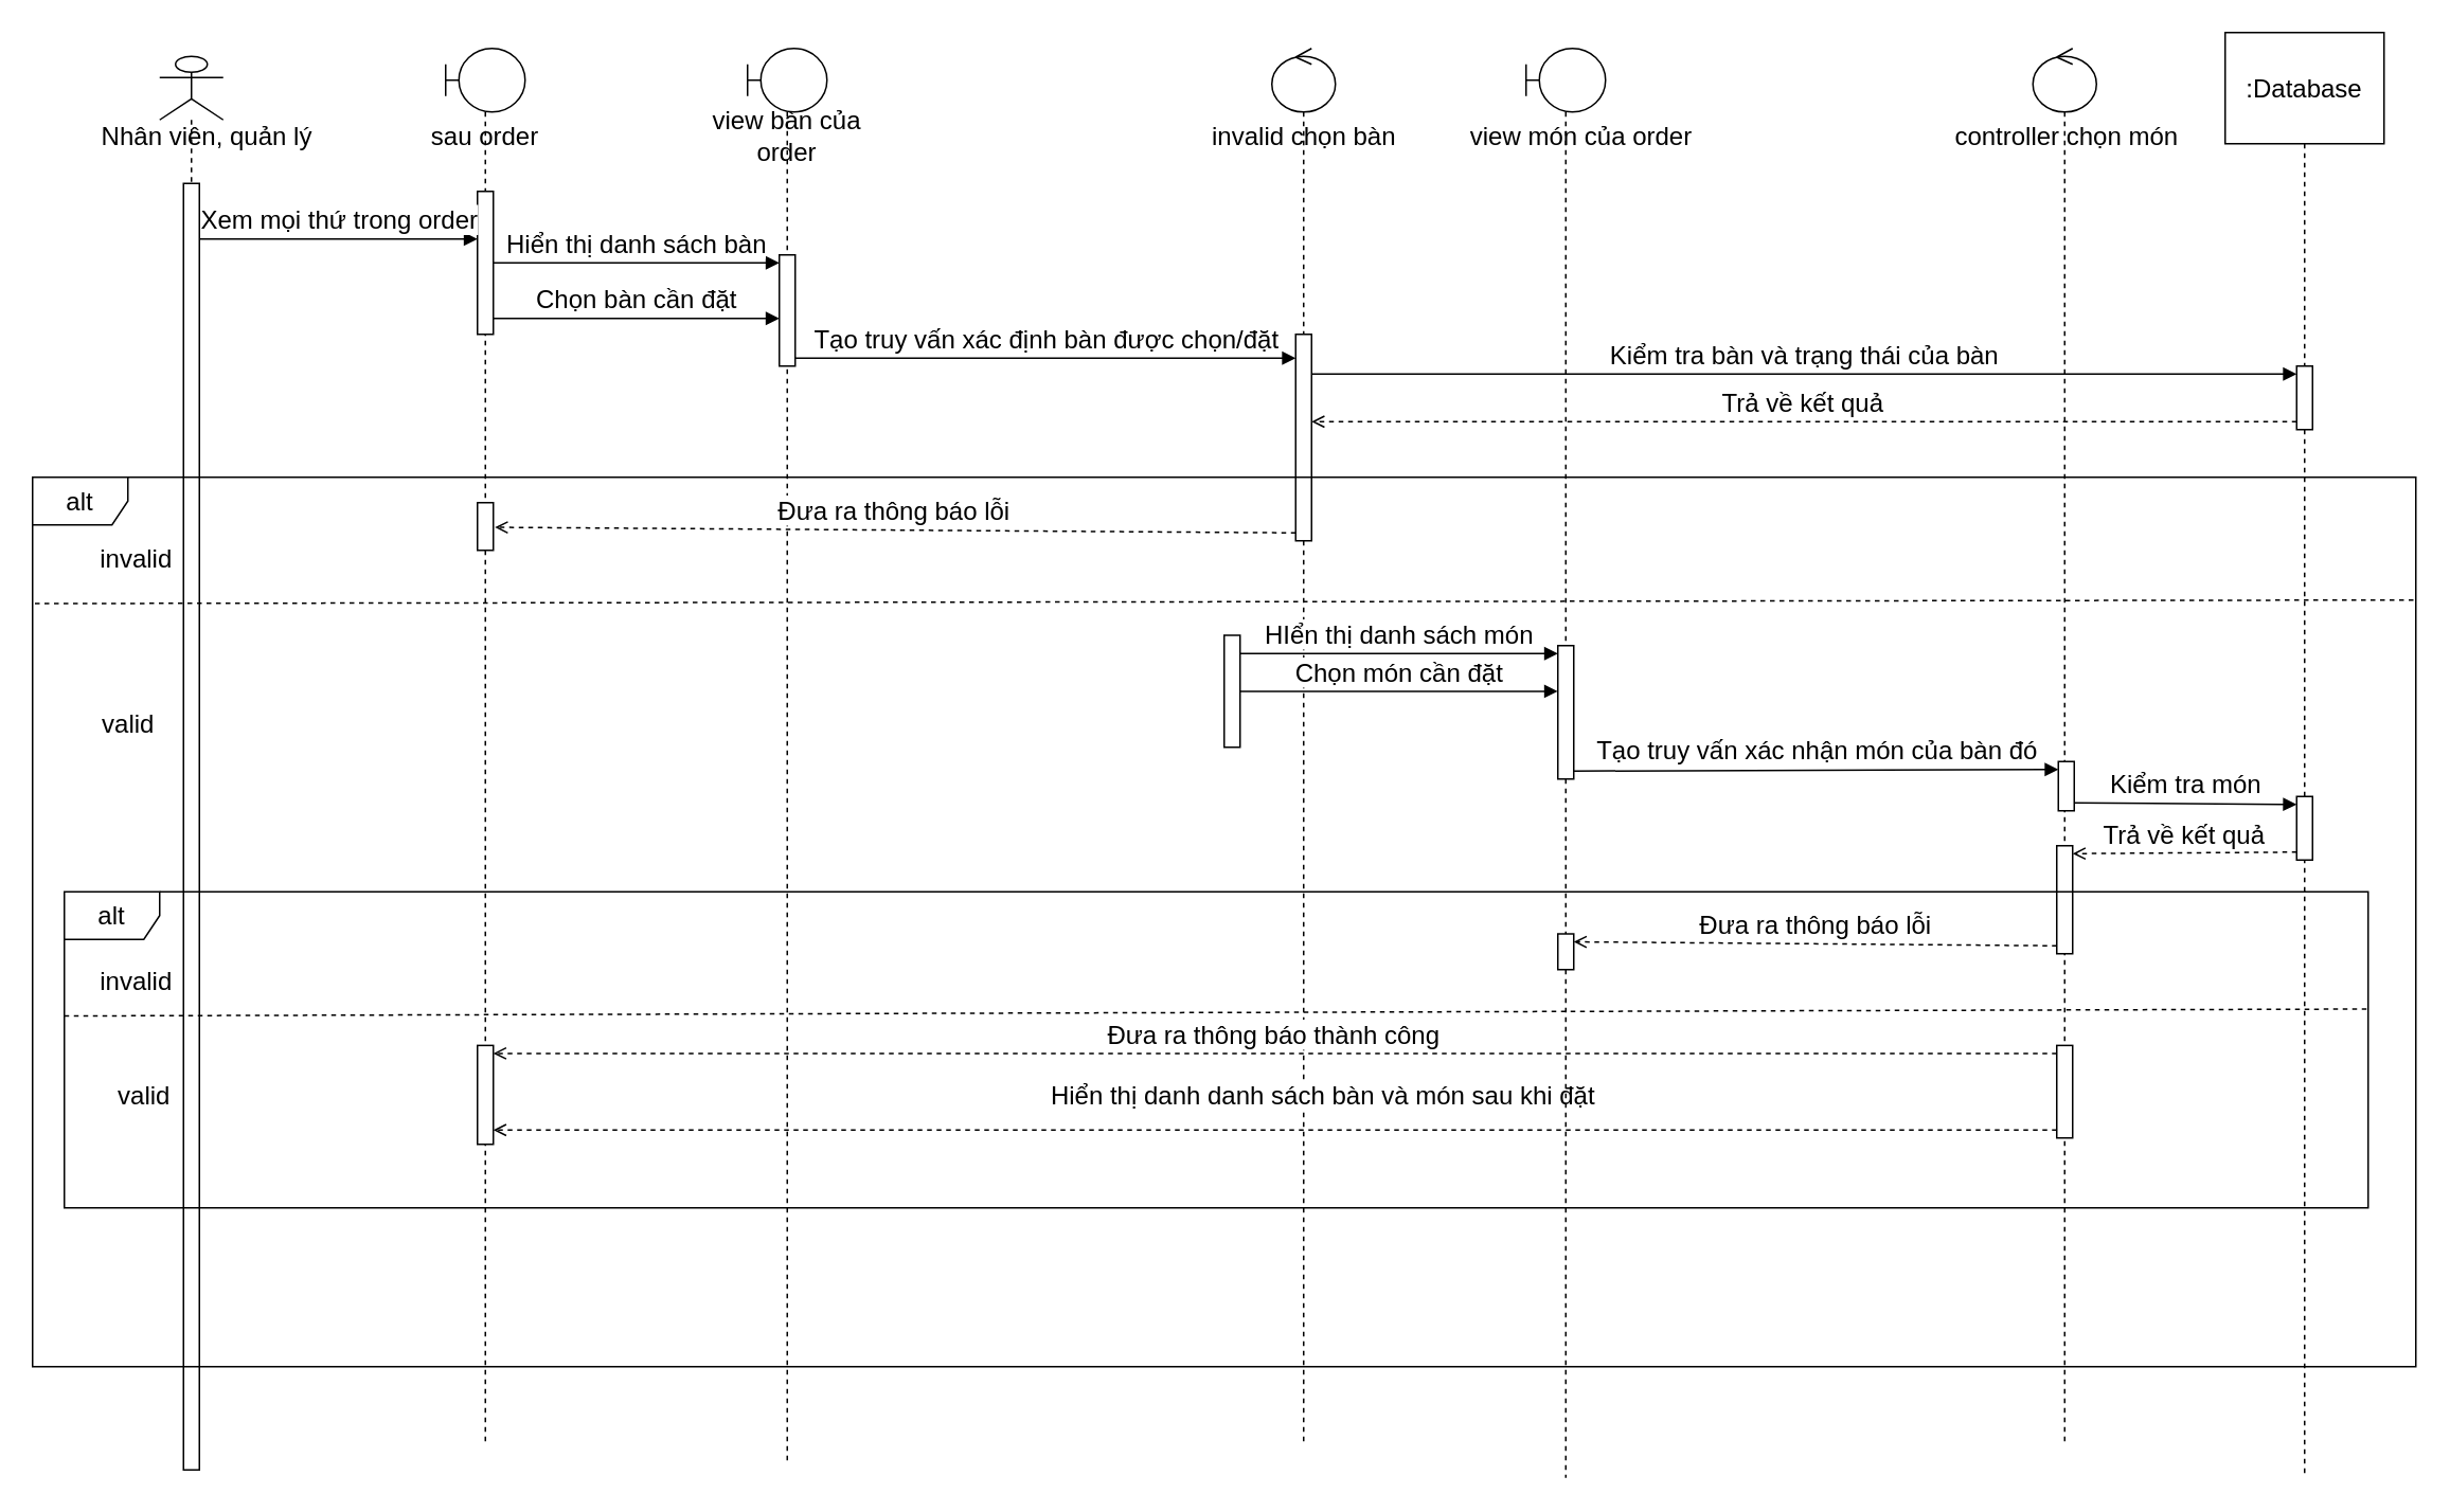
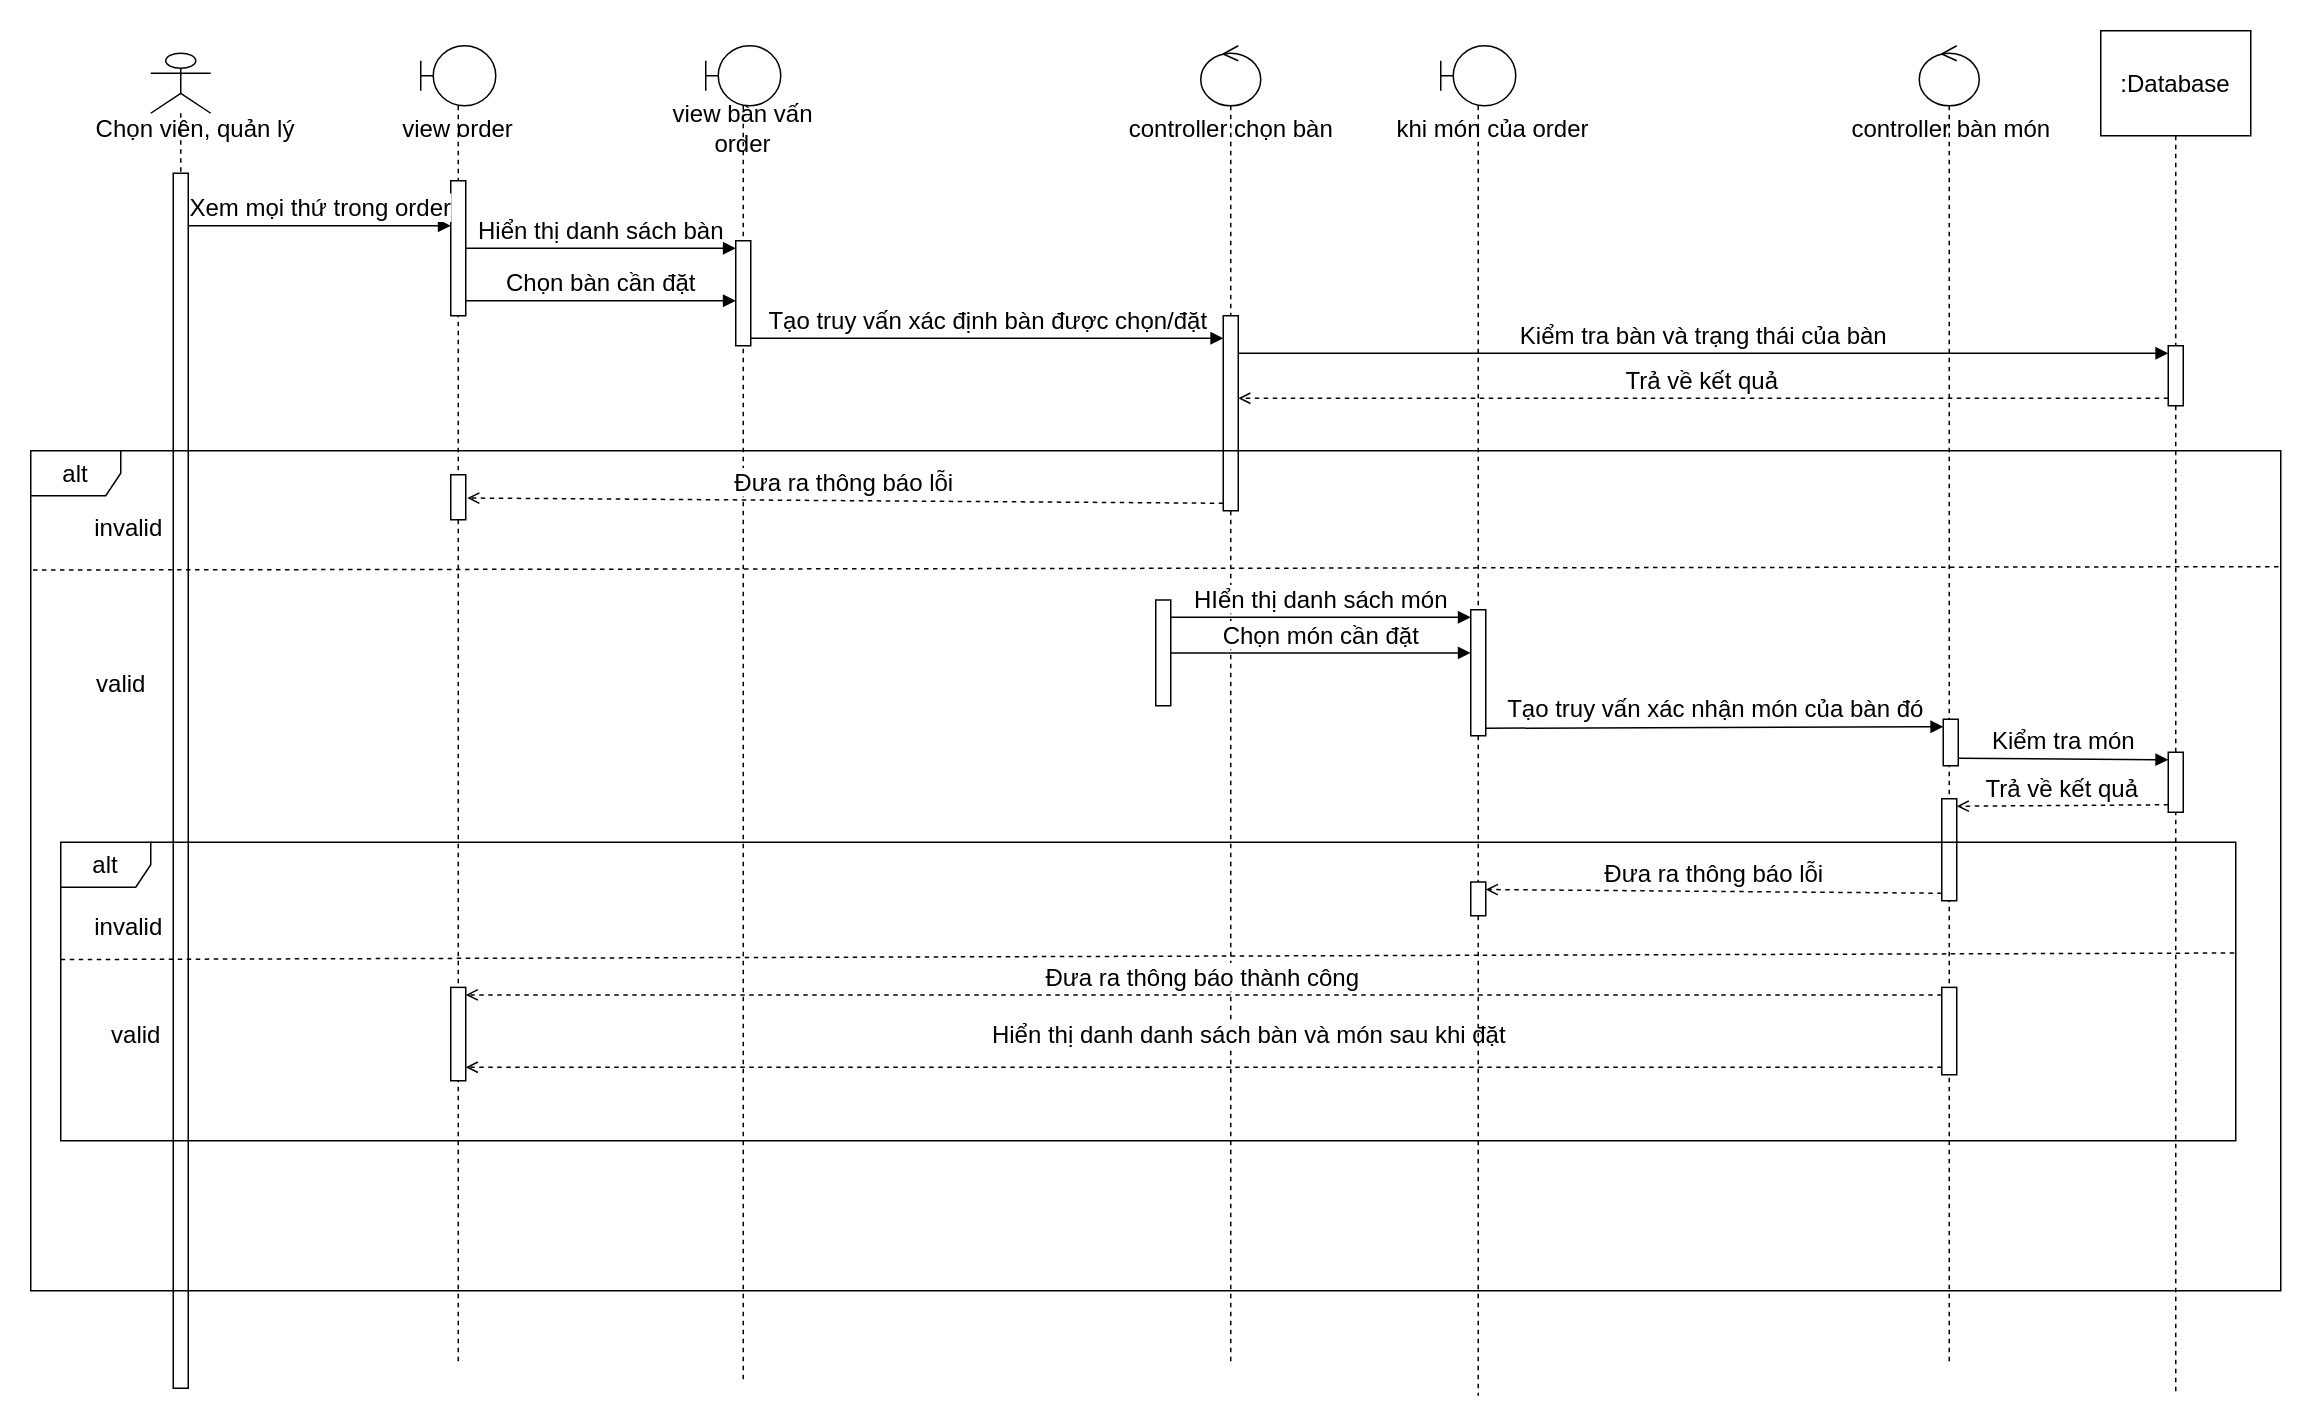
- <mxCell id="6" value="Nhân viên, quản lý" style="text;html=1;strokeColor=none;fillColor=none;align=center;verticalAlign=middle;whiteSpace=wrap;rounded=0;fontSize=16;" parent="1" vertex="1"><mxGeometry x="60" y="70" width="140" height="30" as="geometry" /></mxCell>
+ <mxCell id="6" value="Chọn viên, quản lý" style="text;html=1;strokeColor=none;fillColor=none;align=center;verticalAlign=middle;whiteSpace=wrap;rounded=0;fontSize=16;" parent="1" vertex="1"><mxGeometry x="60" y="70" width="140" height="30" as="geometry" /></mxCell>
- <mxCell id="7" value="sau order" style="text;html=1;strokeColor=none;fillColor=none;align=center;verticalAlign=middle;whiteSpace=wrap;rounded=0;fontSize=16;" parent="1" vertex="1"><mxGeometry x="260" y="70" width="90" height="30" as="geometry" /></mxCell>
+ <mxCell id="7" value="view order" style="text;html=1;strokeColor=none;fillColor=none;align=center;verticalAlign=middle;whiteSpace=wrap;rounded=0;fontSize=16;" parent="1" vertex="1"><mxGeometry x="260" y="70" width="90" height="30" as="geometry" /></mxCell>
- <mxCell id="10" value="view bàn của order" style="text;html=1;strokeColor=none;fillColor=none;align=center;verticalAlign=middle;whiteSpace=wrap;rounded=0;fontSize=16;" parent="1" vertex="1"><mxGeometry x="440" y="70" width="110" height="30" as="geometry" /></mxCell>
+ <mxCell id="10" value="view bàn vấn order" style="text;html=1;strokeColor=none;fillColor=none;align=center;verticalAlign=middle;whiteSpace=wrap;rounded=0;fontSize=16;" parent="1" vertex="1"><mxGeometry x="440" y="70" width="110" height="30" as="geometry" /></mxCell>
- <mxCell id="19" value="invalid chọn bàn" style="text;html=1;align=center;verticalAlign=middle;resizable=0;points=[];autosize=1;strokeColor=none;fillColor=none;fontSize=16;" parent="1" vertex="1"><mxGeometry x="740" y="70" width="160" height="30" as="geometry" /></mxCell>
+ <mxCell id="19" value="controller chọn bàn" style="text;html=1;align=center;verticalAlign=middle;resizable=0;points=[];autosize=1;strokeColor=none;fillColor=none;fontSize=16;" parent="1" vertex="1"><mxGeometry x="740" y="70" width="160" height="30" as="geometry" /></mxCell>
- <mxCell id="32" value="view món của order" style="text;html=1;strokeColor=none;fillColor=none;align=center;verticalAlign=middle;whiteSpace=wrap;rounded=0;fontSize=16;" parent="1" vertex="1"><mxGeometry x="920" y="70" width="150" height="30" as="geometry" /></mxCell>
+ <mxCell id="32" value="khi món của order" style="text;html=1;strokeColor=none;fillColor=none;align=center;verticalAlign=middle;whiteSpace=wrap;rounded=0;fontSize=16;" parent="1" vertex="1"><mxGeometry x="920" y="70" width="150" height="30" as="geometry" /></mxCell>
- <mxCell id="36" value="controller chọn món" style="text;html=1;align=center;verticalAlign=middle;resizable=0;points=[];autosize=1;strokeColor=none;fillColor=none;fontSize=16;" parent="1" vertex="1"><mxGeometry x="1220" y="70" width="160" height="30" as="geometry" /></mxCell>
+ <mxCell id="36" value="controller bàn món" style="text;html=1;align=center;verticalAlign=middle;resizable=0;points=[];autosize=1;strokeColor=none;fillColor=none;fontSize=16;" parent="1" vertex="1"><mxGeometry x="1220" y="70" width="160" height="30" as="geometry" /></mxCell>
